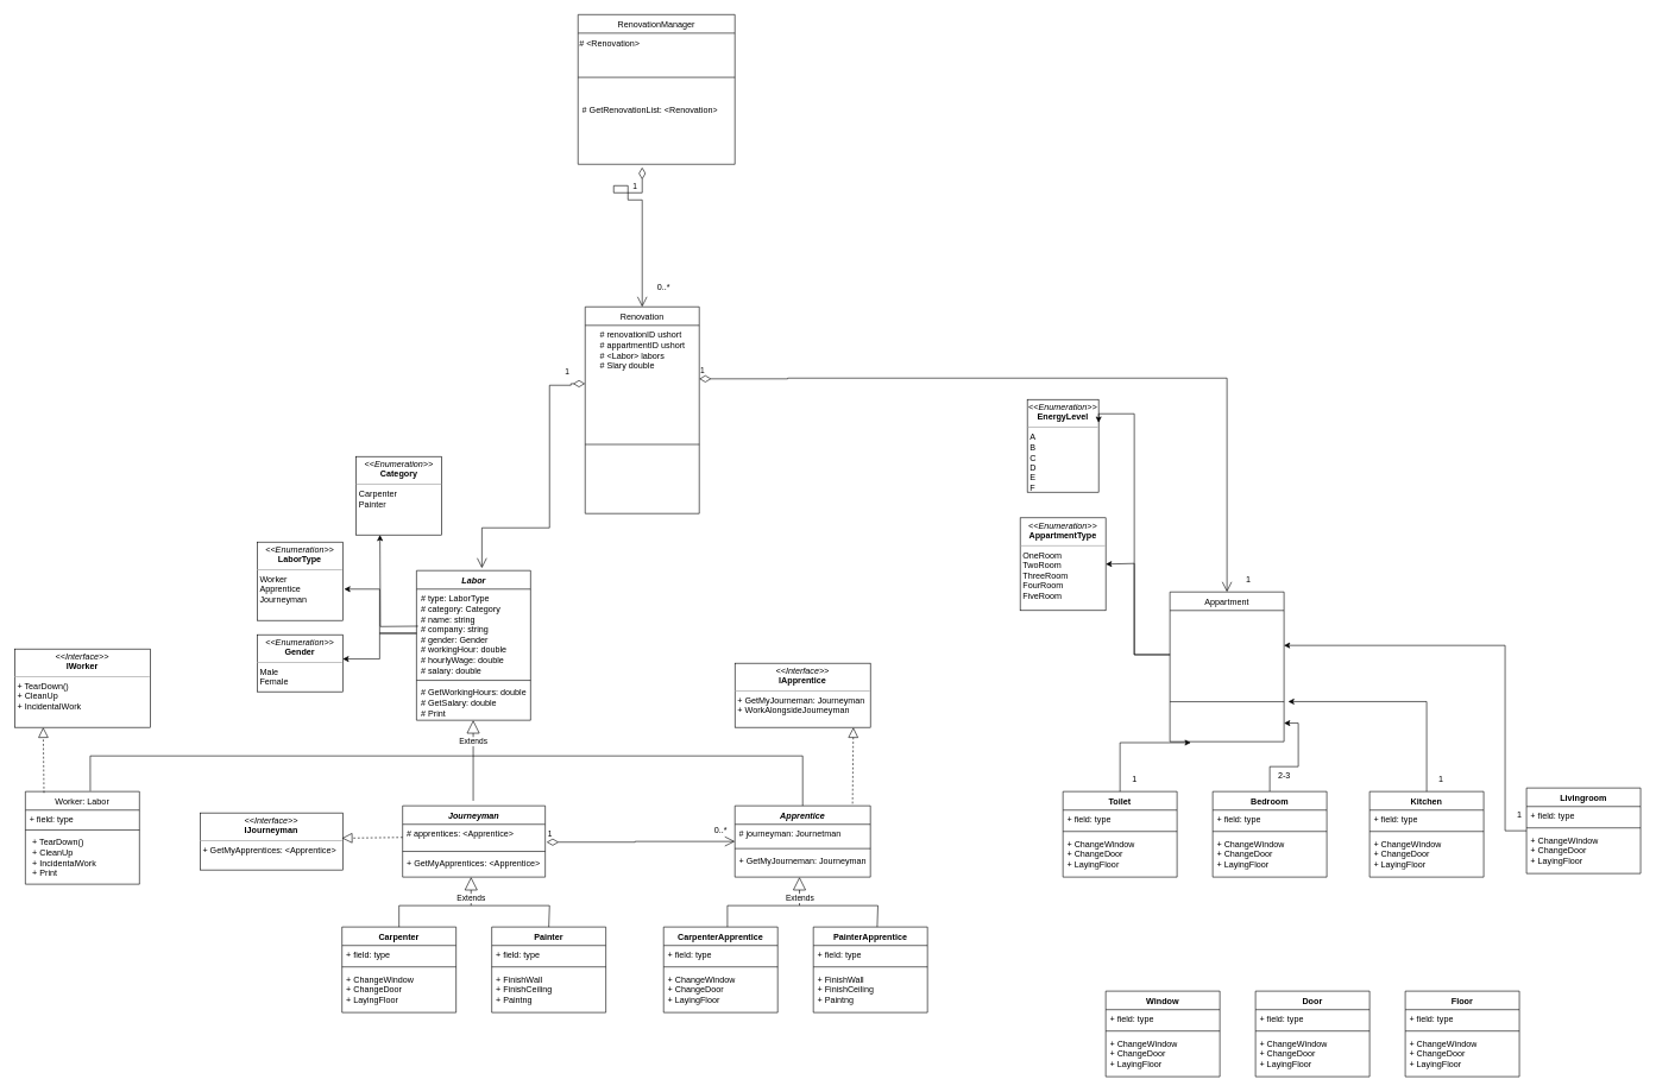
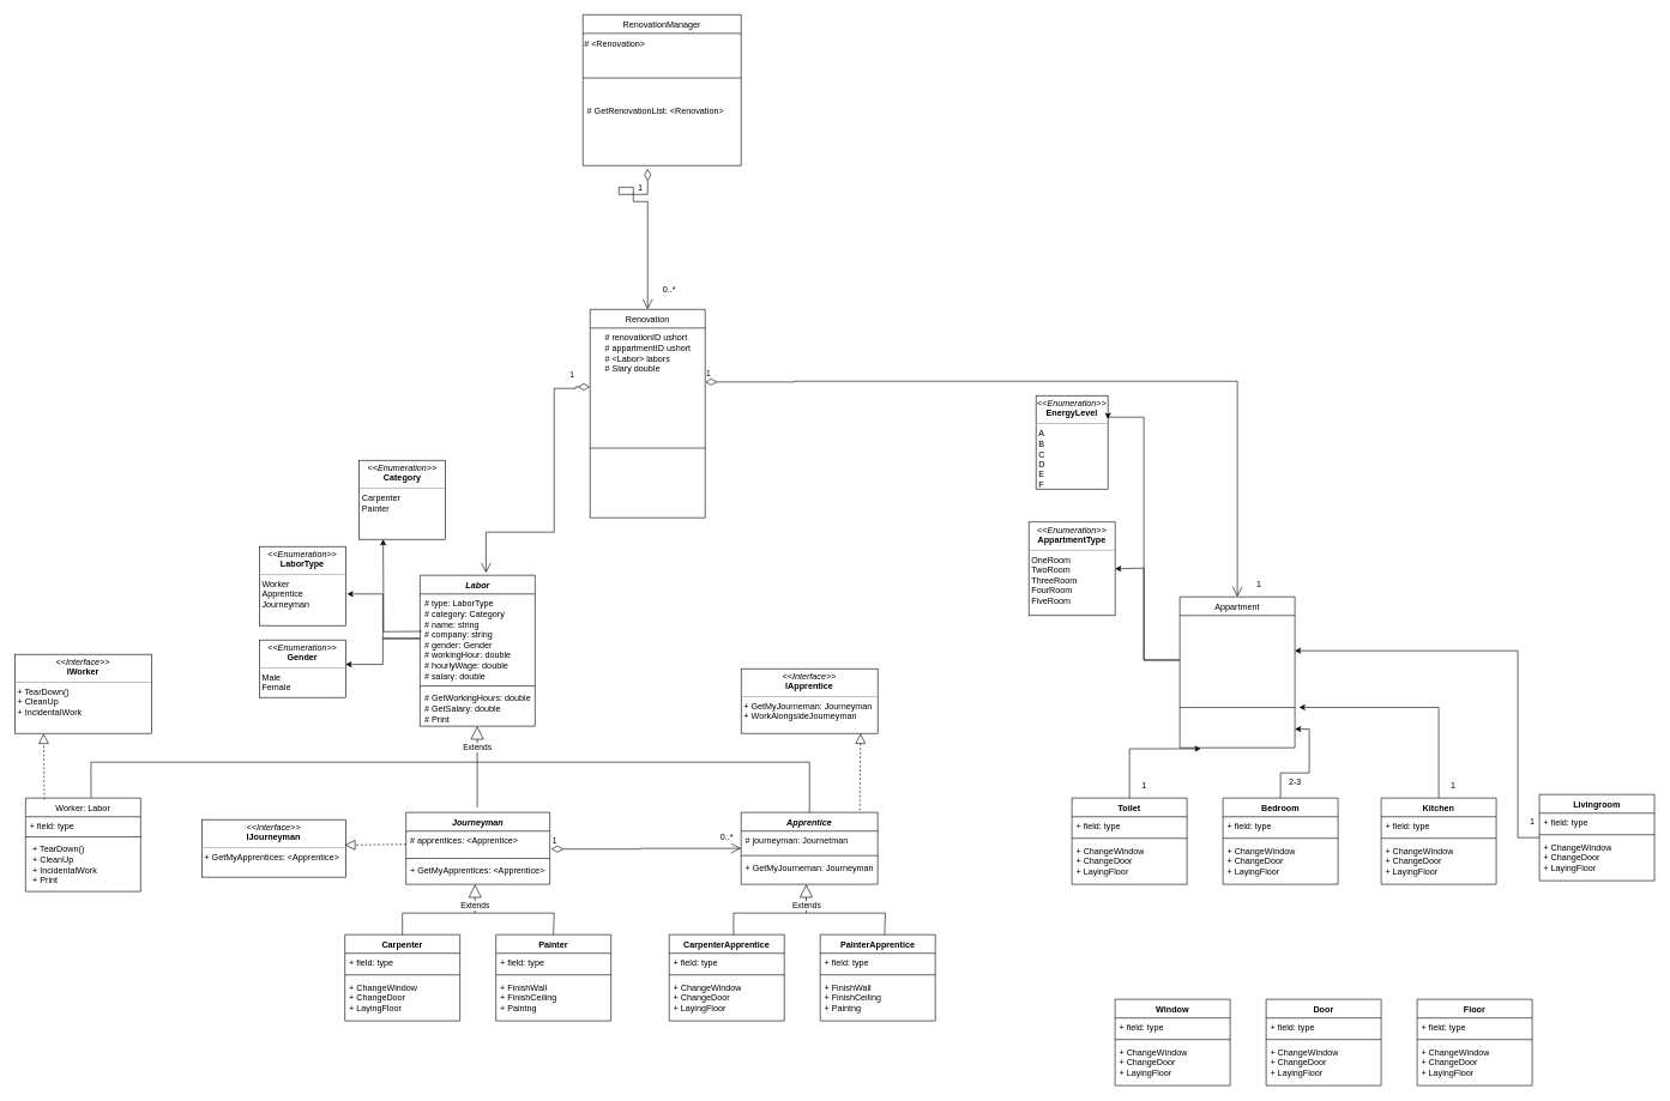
- <mxCell id="61" value="&lt;p style=&quot;margin:0px;margin-top:4px;text-align:center;&quot;&gt;&lt;i&gt;&amp;lt;&amp;lt;Enumeration&amp;gt;&amp;gt;&lt;/i&gt;&lt;br&gt;&lt;b&gt;EnergyLevel&lt;/b&gt;&lt;/p&gt;&lt;hr size=&quot;1&quot;&gt;&lt;p style=&quot;margin:0px;margin-left:4px;&quot;&gt;A&lt;/p&gt;&lt;p style=&quot;margin:0px;margin-left:4px;&quot;&gt;B&lt;/p&gt;&lt;p style=&quot;margin:0px;margin-left:4px;&quot;&gt;C&lt;/p&gt;&lt;p style=&quot;margin:0px;margin-left:4px;&quot;&gt;D&lt;/p&gt;&lt;p style=&quot;margin:0px;margin-left:4px;&quot;&gt;E&lt;/p&gt;&lt;p style=&quot;margin:0px;margin-left:4px;&quot;&gt;F&lt;/p&gt;" style="verticalAlign=top;align=left;overflow=fill;fontSize=12;fontFamily=Helvetica;html=1;whiteSpace=wrap;" vertex="1" parent="1"><mxGeometry x="1440" y="560" width="100" height="130" as="geometry" /></mxCell>
+ <mxCell id="61" value="&lt;p style=&quot;margin:0px;margin-top:4px;text-align:center;&quot;&gt;&lt;i&gt;&amp;lt;&amp;lt;Enumeration&amp;gt;&amp;gt;&lt;/i&gt;&lt;br&gt;&lt;b&gt;EnergyLevel&lt;/b&gt;&lt;/p&gt;&lt;hr size=&quot;1&quot;&gt;&lt;p style=&quot;margin:0px;margin-left:4px;&quot;&gt;A&lt;/p&gt;&lt;p style=&quot;margin:0px;margin-left:4px;&quot;&gt;B&lt;/p&gt;&lt;p style=&quot;margin:0px;margin-left:4px;&quot;&gt;C&lt;/p&gt;&lt;p style=&quot;margin:0px;margin-left:4px;&quot;&gt;D&lt;/p&gt;&lt;p style=&quot;margin:0px;margin-left:4px;&quot;&gt;E&lt;/p&gt;&lt;p style=&quot;margin:0px;margin-left:4px;&quot;&gt;F&lt;/p&gt;" style="verticalAlign=top;align=left;overflow=fill;fontSize=12;fontFamily=Helvetica;html=1;whiteSpace=wrap;" vertex="1" parent="1"><mxGeometry x="1440" y="550" width="100" height="130" as="geometry" /></mxCell>
